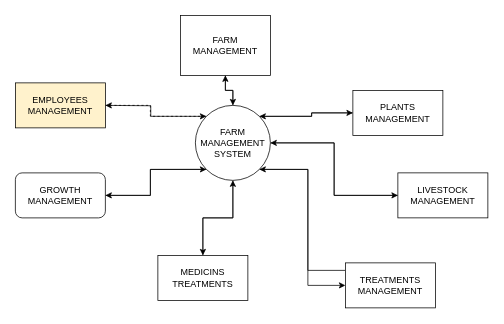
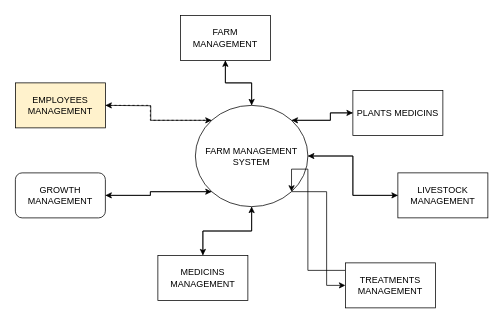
- <mxCell id="17" value="FARM MANAGEMENT" style="rounded=0;whiteSpace=wrap;html=1;" vertex="1" parent="1"><mxGeometry x="240" y="20" width="120" height="80" as="geometry" /></mxCell>
+ <mxCell id="17" value="FARM MANAGEMENT" style="rounded=0;whiteSpace=wrap;html=1;" vertex="1" parent="1"><mxGeometry x="240" y="20" width="120" height="60" as="geometry" /></mxCell>
- <mxCell id="11" value="PLANTS MANAGEMENT" style="rounded=0;whiteSpace=wrap;html=1;" vertex="1" parent="1"><mxGeometry x="470" y="120" width="120" height="60" as="geometry" /></mxCell>
+ <mxCell id="11" value="PLANTS MEDICINS" style="rounded=0;whiteSpace=wrap;html=1;" vertex="1" parent="1"><mxGeometry x="470" y="120" width="120" height="60" as="geometry" /></mxCell>
- <mxCell id="9" value="FARM MANAGEMENT SYSTEM" style="ellipse;whiteSpace=wrap;html=1;aspect=fixed;" vertex="1" parent="1"><mxGeometry x="260" y="140" width="100" height="100" as="geometry" /></mxCell>
+ <mxCell id="9" value="FARM MANAGEMENT SYSTEM" style="ellipse;whiteSpace=wrap;html=1;aspect=fixed;" vertex="1" parent="1"><mxGeometry x="260" y="140" width="150" height="135" as="geometry" /></mxCell>
- <mxCell id="19" value="MEDICINS TREATMENTS" style="rounded=0;whiteSpace=wrap;html=1;" vertex="1" parent="1"><mxGeometry x="210" y="340" width="120" height="60" as="geometry" /></mxCell>
+ <mxCell id="19" value="MEDICINS MANAGEMENT" style="rounded=0;whiteSpace=wrap;html=1;" vertex="1" parent="1"><mxGeometry x="210" y="340" width="120" height="60" as="geometry" /></mxCell>
